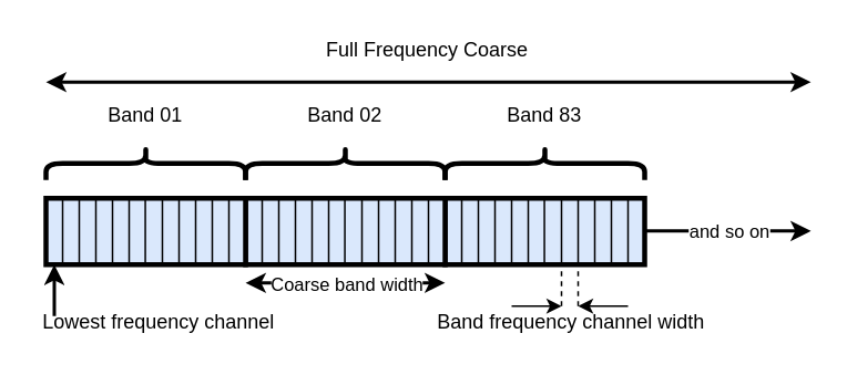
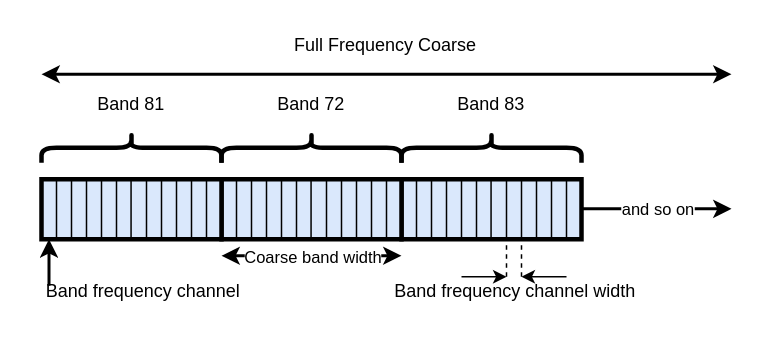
- <mxCell id="5" value="Band 01" style="text;html=1;strokeColor=none;fillColor=none;align=center;verticalAlign=middle;whiteSpace=wrap;rounded=0;" vertex="1" parent="1"><mxGeometry x="62" y="59" width="50" height="20" as="geometry" /></mxCell>
+ <mxCell id="5" value="Band 81" style="text;html=1;strokeColor=none;fillColor=none;align=center;verticalAlign=middle;whiteSpace=wrap;rounded=0;" vertex="1" parent="1"><mxGeometry x="62" y="59" width="50" height="20" as="geometry" /></mxCell>
- <mxCell id="6" value="Band 02" style="text;html=1;strokeColor=none;fillColor=none;align=center;verticalAlign=middle;whiteSpace=wrap;rounded=0;" vertex="1" parent="1"><mxGeometry x="182" y="59" width="50" height="20" as="geometry" /></mxCell>
+ <mxCell id="6" value="Band 72" style="text;html=1;strokeColor=none;fillColor=none;align=center;verticalAlign=middle;whiteSpace=wrap;rounded=0;" vertex="1" parent="1"><mxGeometry x="182" y="59" width="50" height="20" as="geometry" /></mxCell>
- <mxCell id="51" value="Lowest frequency channel" style="text;html=1;strokeColor=none;fillColor=none;align=center;verticalAlign=middle;whiteSpace=wrap;rounded=0;" vertex="1" parent="1"><mxGeometry x="20" y="184" width="150" height="20" as="geometry" /></mxCell>
+ <mxCell id="51" value="Band frequency channel" style="text;html=1;strokeColor=none;fillColor=none;align=center;verticalAlign=middle;whiteSpace=wrap;rounded=0;" vertex="1" parent="1"><mxGeometry x="20" y="184" width="150" height="20" as="geometry" /></mxCell>
